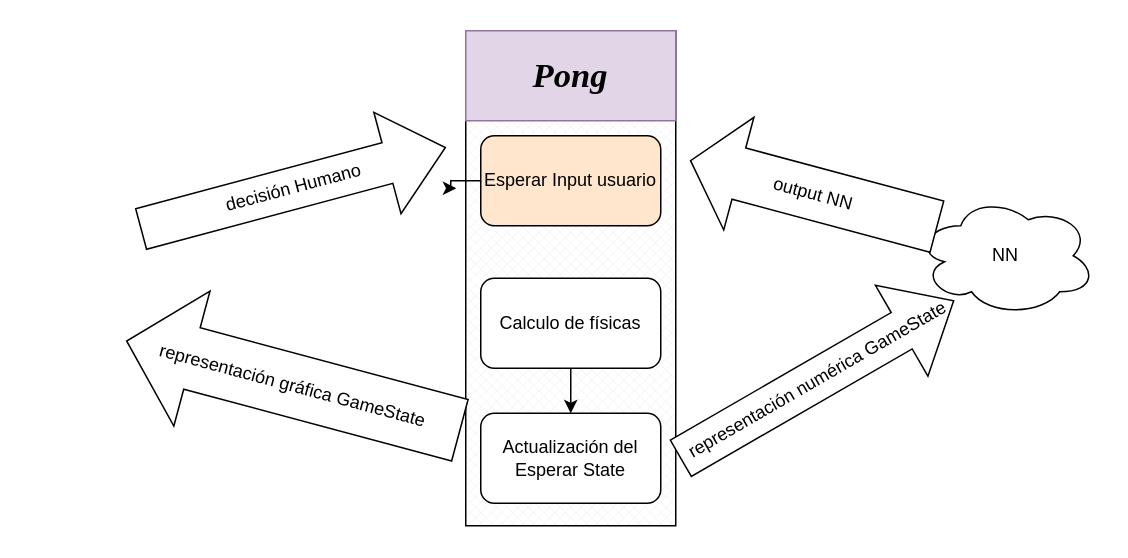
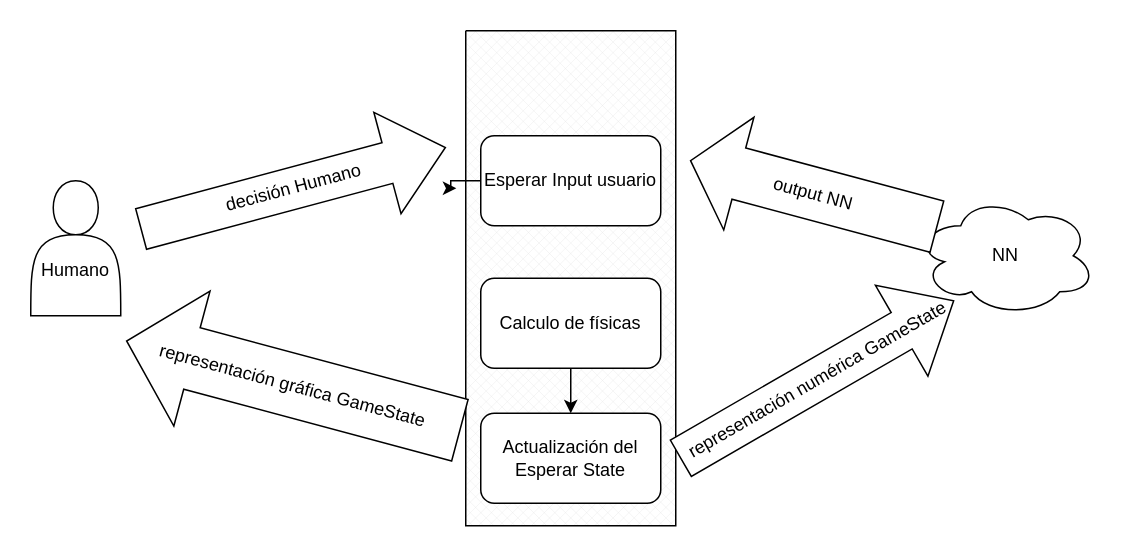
- <mxCell id="9" value="&lt;b&gt;&lt;font face=&quot;Verdana&quot; style=&quot;font-size: 23px;&quot;&gt;&lt;i&gt;Pong&lt;/i&gt;&lt;/font&gt;&lt;/b&gt;" style="text;html=1;strokeColor=#9673a6;fillColor=#e1d5e7;align=center;verticalAlign=middle;whiteSpace=wrap;rounded=0;" vertex="1" parent="1"><mxGeometry x="310" y="20" width="140" height="60" as="geometry" /></mxCell>
- <mxCell id="13" value="Esperar Input usuario" style="rounded=1;whiteSpace=wrap;html=1;fillColor=#ffe6cc;" vertex="1" parent="10"><mxGeometry width="120" height="60" as="geometry" /></mxCell>
+ <mxCell id="13" value="Esperar Input usuario" style="rounded=1;whiteSpace=wrap;html=1;" vertex="1" parent="10"><mxGeometry width="120" height="60" as="geometry" /></mxCell>
+ <mxCell id="5" value="&lt;br&gt;&lt;br&gt;Humano" style="shape=actor;whiteSpace=wrap;html=1;" vertex="1" parent="1"><mxGeometry x="20" y="120" width="60" height="90" as="geometry" /></mxCell>
